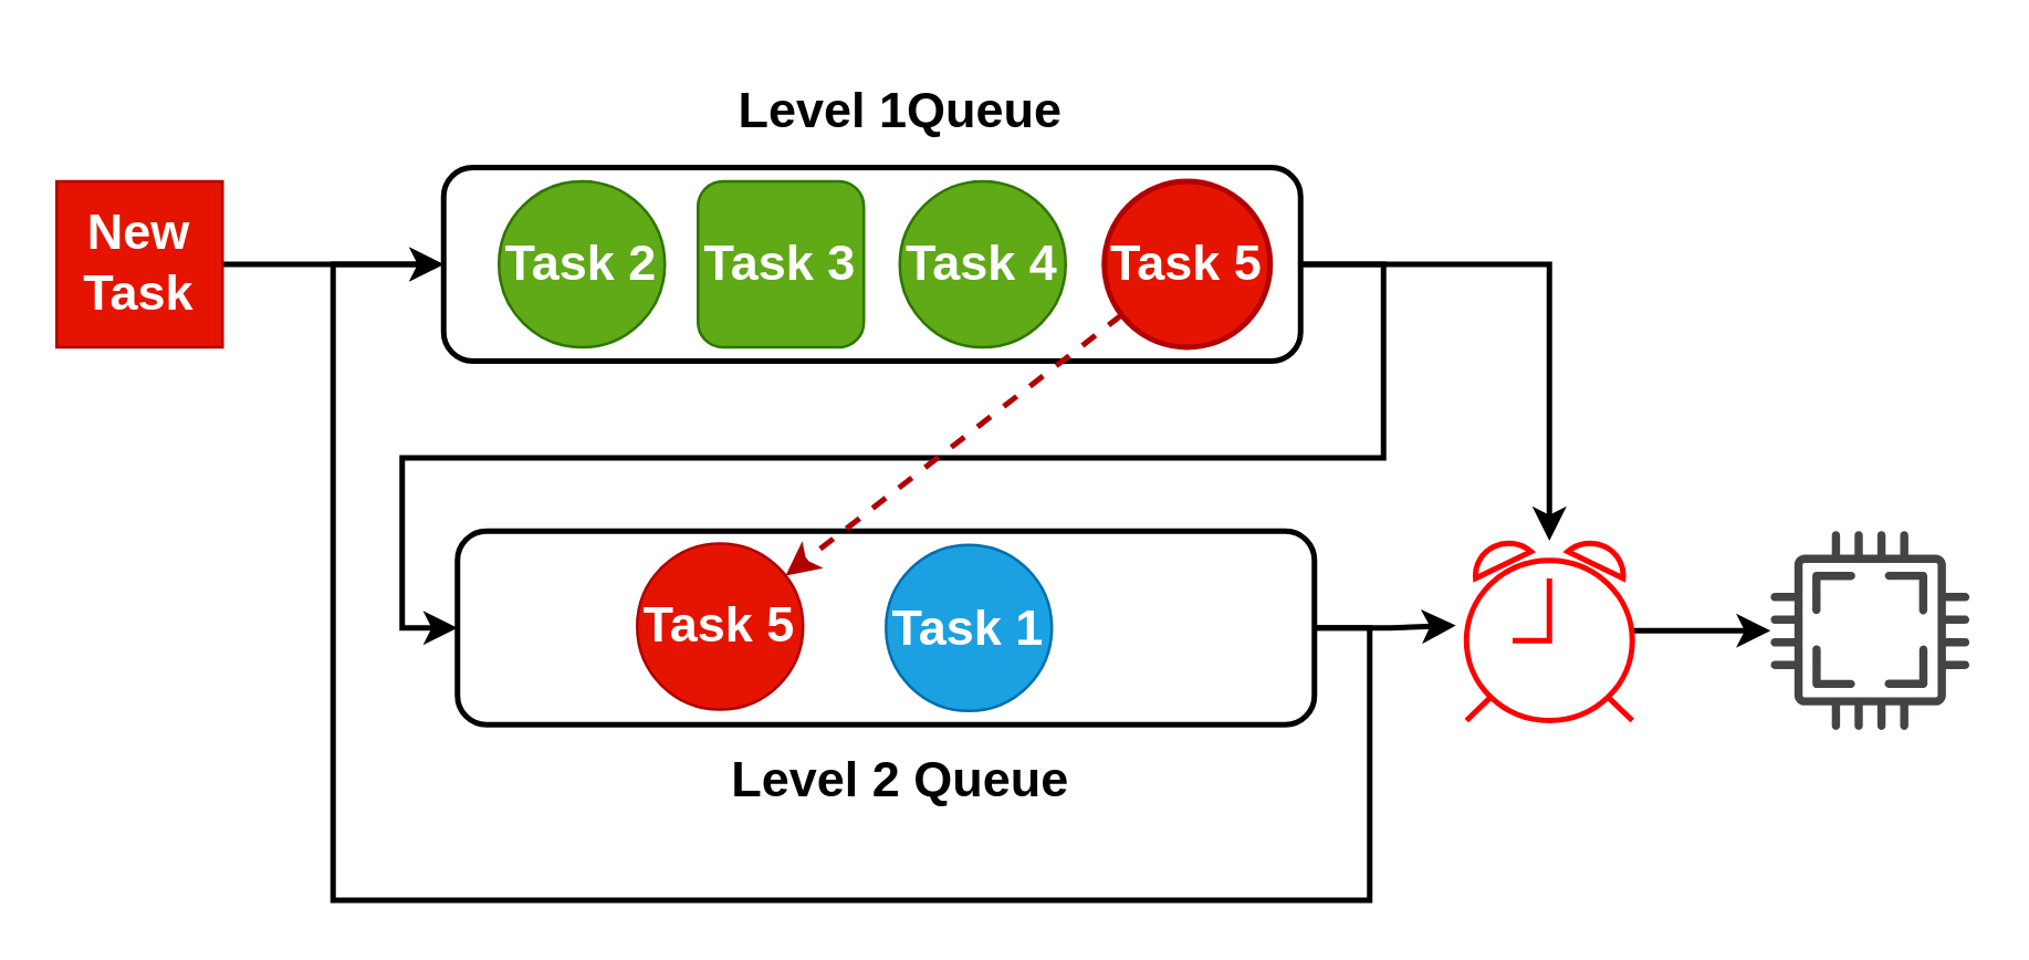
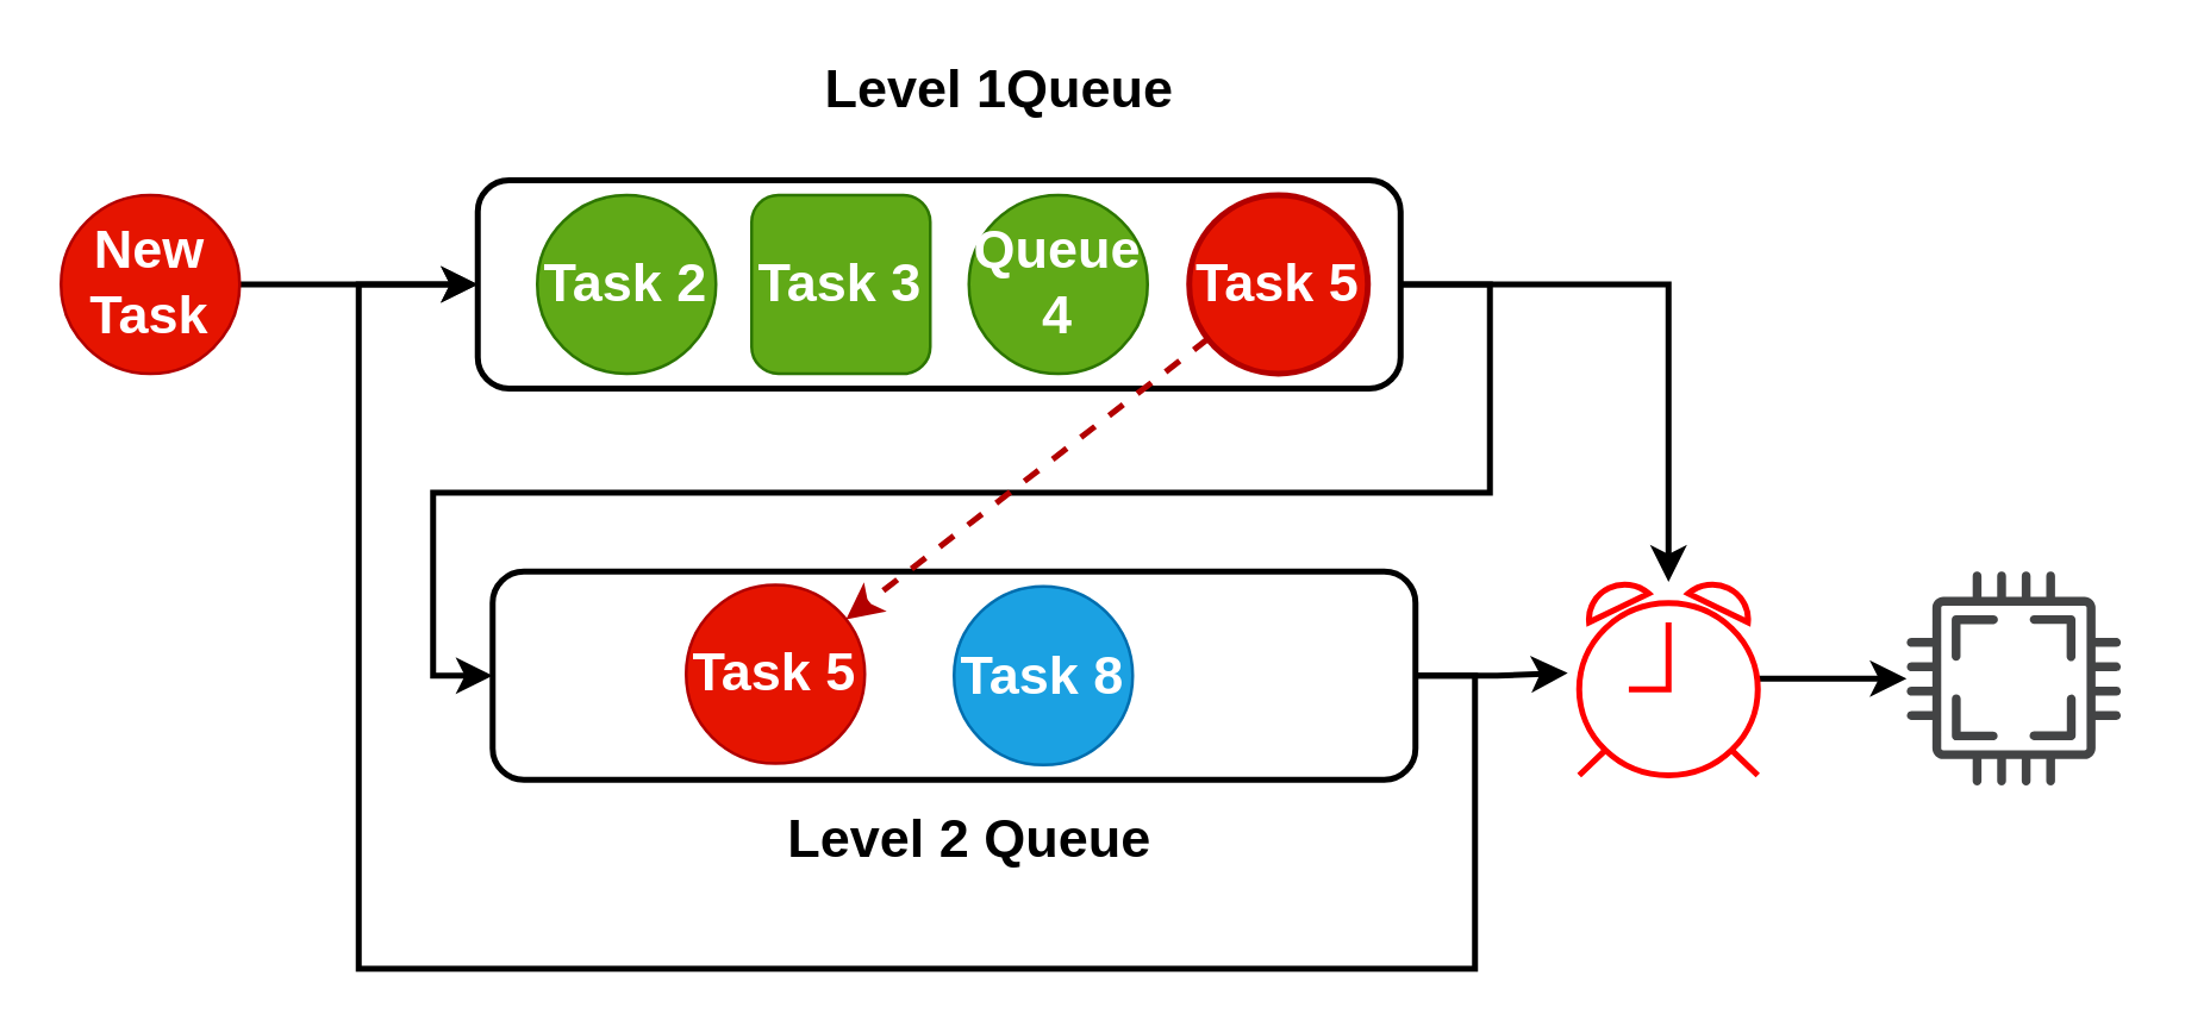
- <mxCell id="12" value="&lt;b&gt;Level 1Queue&lt;/b&gt;" style="text;html=1;align=center;verticalAlign=middle;resizable=0;points=[];autosize=1;strokeColor=none;fillColor=none;fontSize=18;" vertex="1" parent="1"><mxGeometry x="255" y="20" width="140" height="40" as="geometry" /></mxCell>
+ <mxCell id="12" value="&lt;b&gt;Level 1Queue&lt;/b&gt;" style="text;html=1;align=center;verticalAlign=middle;resizable=0;points=[];autosize=1;strokeColor=none;fillColor=none;fontSize=18;" vertex="1" parent="1"><mxGeometry x="265" y="10" width="140" height="40" as="geometry" /></mxCell>
- <mxCell id="3" value="&lt;b&gt;&lt;font style=&quot;font-size: 18px;&quot;&gt;New&lt;br&gt;Task&lt;/font&gt;&lt;/b&gt;" style="whiteSpace=wrap;html=1;aspect=fixed;fillColor=#e51400;fontColor=#ffffff;strokeColor=#B20000;rounded=0;" vertex="1" parent="1"><mxGeometry x="20" y="65" width="60" height="60" as="geometry" /></mxCell>
+ <mxCell id="3" value="&lt;b&gt;&lt;font style=&quot;font-size: 18px;&quot;&gt;New&lt;br&gt;Task&lt;/font&gt;&lt;/b&gt;" style="ellipse;whiteSpace=wrap;html=1;aspect=fixed;fillColor=#e51400;fontColor=#ffffff;strokeColor=#B20000;" vertex="1" parent="1"><mxGeometry x="20" y="65" width="60" height="60" as="geometry" /></mxCell>
- <mxCell id="8" value="&lt;b&gt;&lt;font style=&quot;font-size: 18px;&quot;&gt;Task 4&lt;/font&gt;&lt;/b&gt;" style="ellipse;whiteSpace=wrap;html=1;aspect=fixed;fillColor=#60a917;fontColor=#ffffff;strokeColor=#2D7600;" vertex="1" parent="1"><mxGeometry x="325" y="65" width="60" height="60" as="geometry" /></mxCell>
+ <mxCell id="8" value="&lt;b&gt;&lt;font style=&quot;font-size: 18px;&quot;&gt;Queue 4&lt;/font&gt;&lt;/b&gt;" style="ellipse;whiteSpace=wrap;html=1;aspect=fixed;fillColor=#60a917;fontColor=#ffffff;strokeColor=#2D7600;" vertex="1" parent="1"><mxGeometry x="325" y="65" width="60" height="60" as="geometry" /></mxCell>
- <mxCell id="19" value="&lt;b&gt;&lt;font style=&quot;font-size: 18px;&quot;&gt;Task 1&lt;/font&gt;&lt;/b&gt;" style="ellipse;whiteSpace=wrap;html=1;aspect=fixed;fillColor=#1ba1e2;fontColor=#ffffff;strokeColor=#006EAF;" vertex="1" parent="1"><mxGeometry x="320" y="196.5" width="60" height="60" as="geometry" /></mxCell>
+ <mxCell id="19" value="&lt;b&gt;&lt;font style=&quot;font-size: 18px;&quot;&gt;Task 8&lt;/font&gt;&lt;/b&gt;" style="ellipse;whiteSpace=wrap;html=1;aspect=fixed;fillColor=#1ba1e2;fontColor=#ffffff;strokeColor=#006EAF;" vertex="1" parent="1"><mxGeometry x="320" y="196.5" width="60" height="60" as="geometry" /></mxCell>
